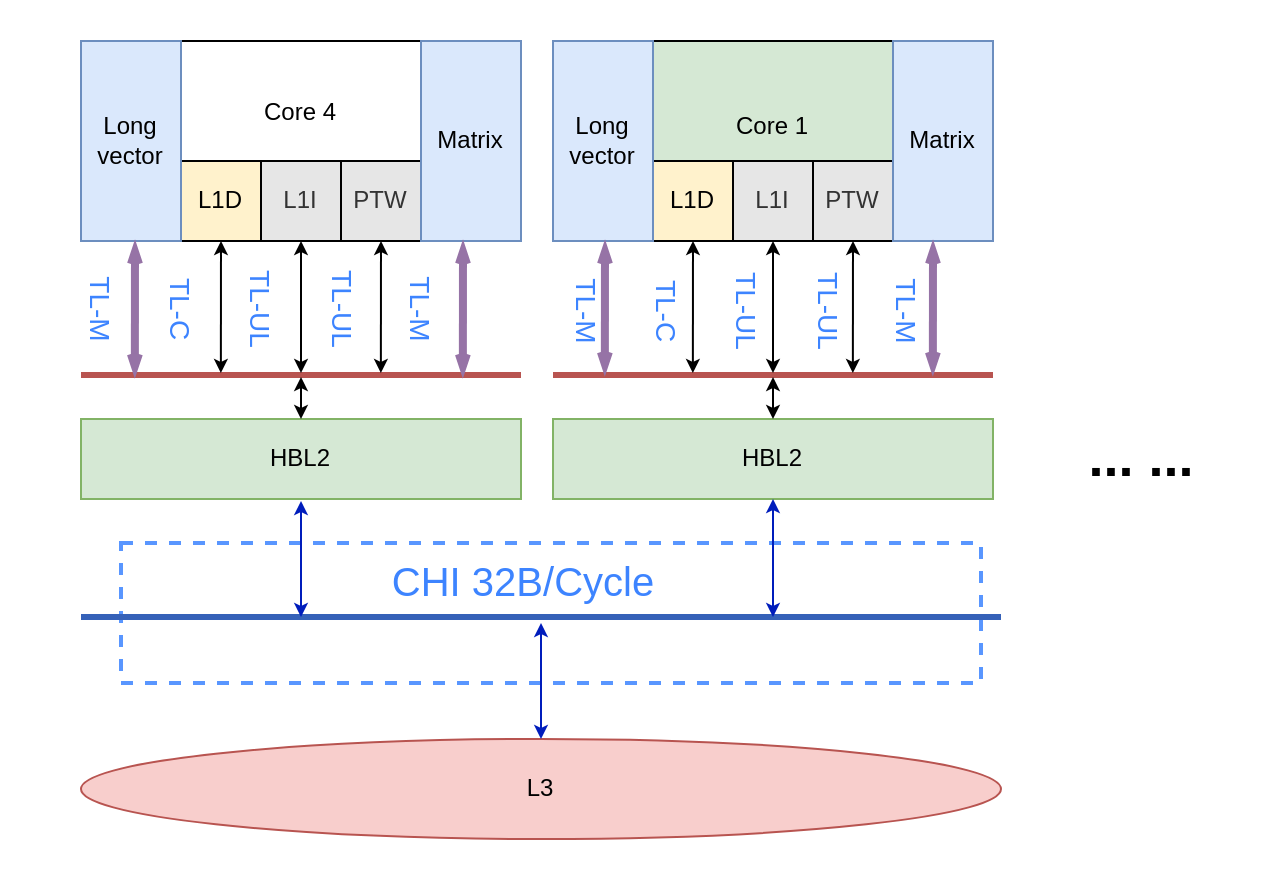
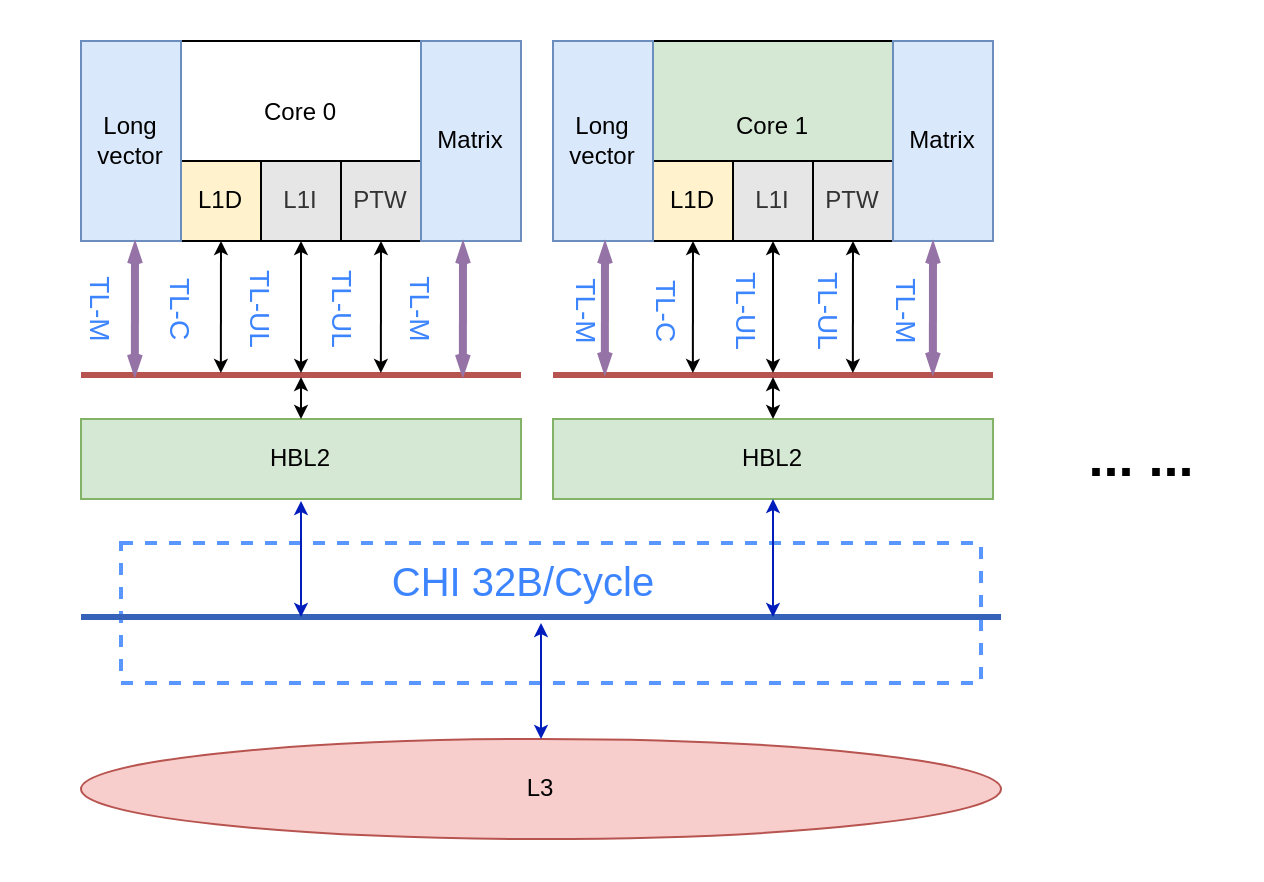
- <mxCell id="3" value="Core 4&lt;br&gt;&lt;br&gt;&lt;br&gt;" style="rounded=0;whiteSpace=wrap;html=1;points=[[0,0,0,0,0],[0,0.25,0,0,0],[0,0.5,0,0,0],[0,0.75,0,0,0],[0,1,0,0,0],[0.25,0,0,0,0],[0.25,1,0,0,0],[0.33,1,0,0,0],[0.5,0,0,0,0],[0.5,1,0,0,0],[0.67,1,0,0,0],[0.75,0,0,0,0],[0.75,1,0,0,0],[1,0,0,0,0],[1,0.25,0,0,0],[1,0.5,0,0,0],[1,0.75,0,0,0],[1,1,0,0,0]];" vertex="1" parent="1"><mxGeometry x="90" y="20" width="120" height="100" as="geometry" /></mxCell>
+ <mxCell id="3" value="Core 0&lt;br&gt;&lt;br&gt;&lt;br&gt;" style="rounded=0;whiteSpace=wrap;html=1;points=[[0,0,0,0,0],[0,0.25,0,0,0],[0,0.5,0,0,0],[0,0.75,0,0,0],[0,1,0,0,0],[0.25,0,0,0,0],[0.25,1,0,0,0],[0.33,1,0,0,0],[0.5,0,0,0,0],[0.5,1,0,0,0],[0.67,1,0,0,0],[0.75,0,0,0,0],[0.75,1,0,0,0],[1,0,0,0,0],[1,0.25,0,0,0],[1,0.5,0,0,0],[1,0.75,0,0,0],[1,1,0,0,0]];" vertex="1" parent="1"><mxGeometry x="90" y="20" width="120" height="100" as="geometry" /></mxCell>
